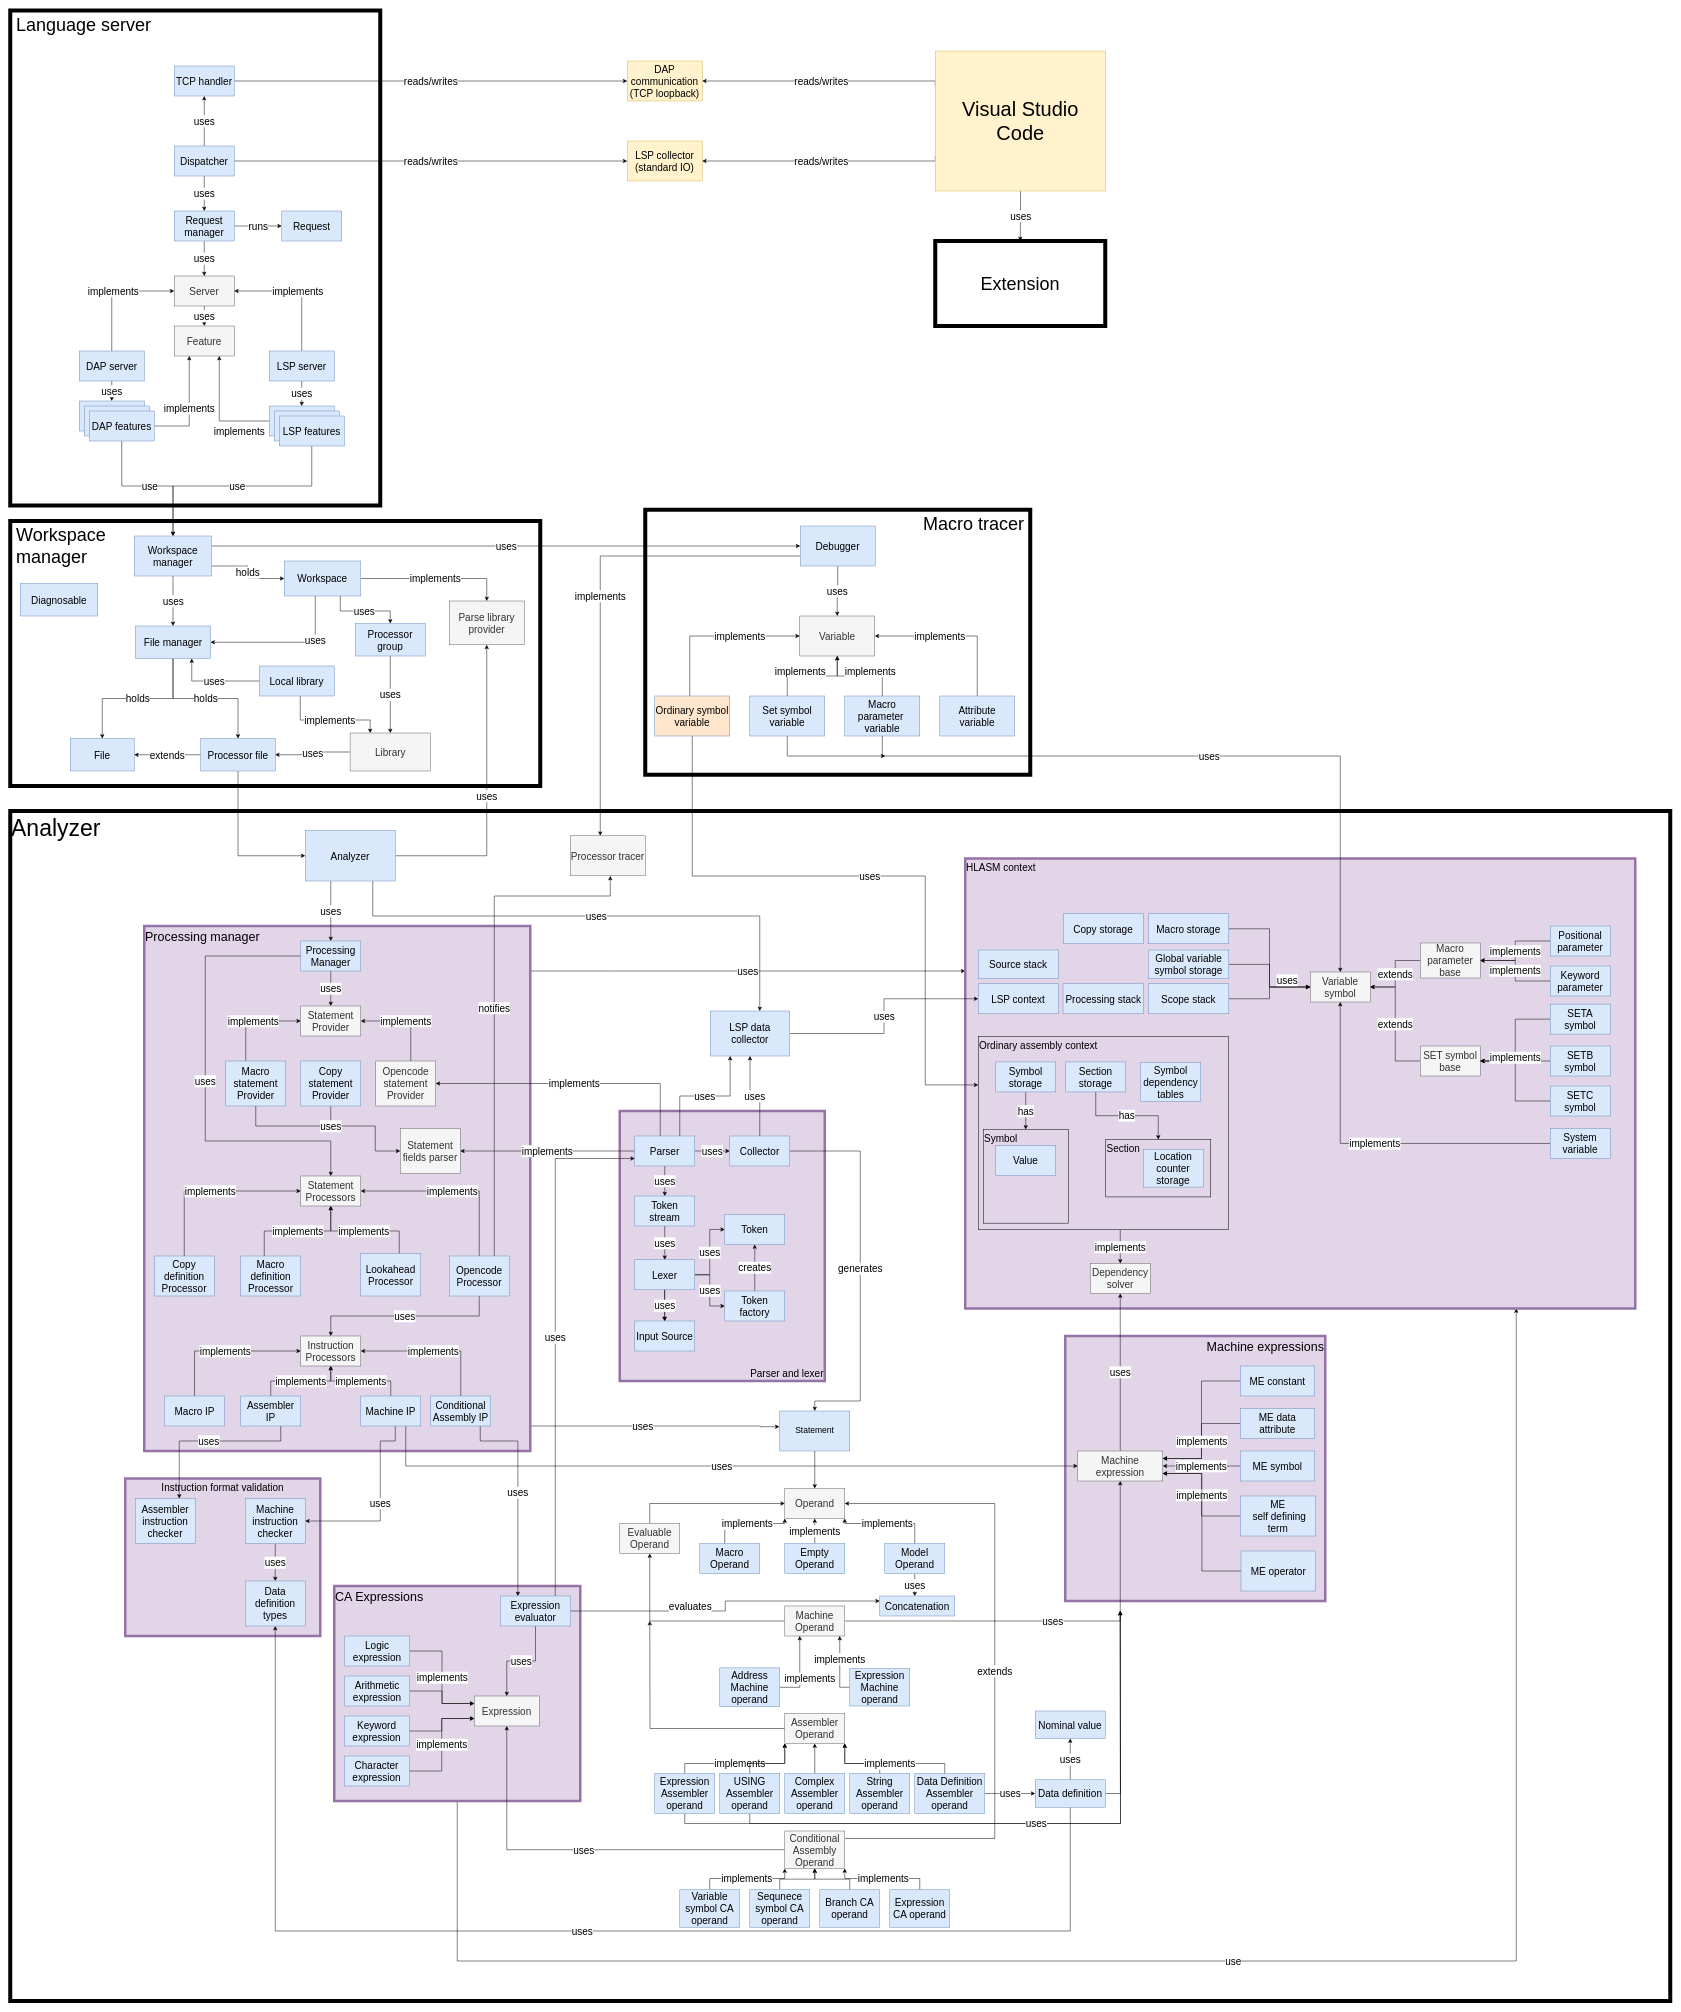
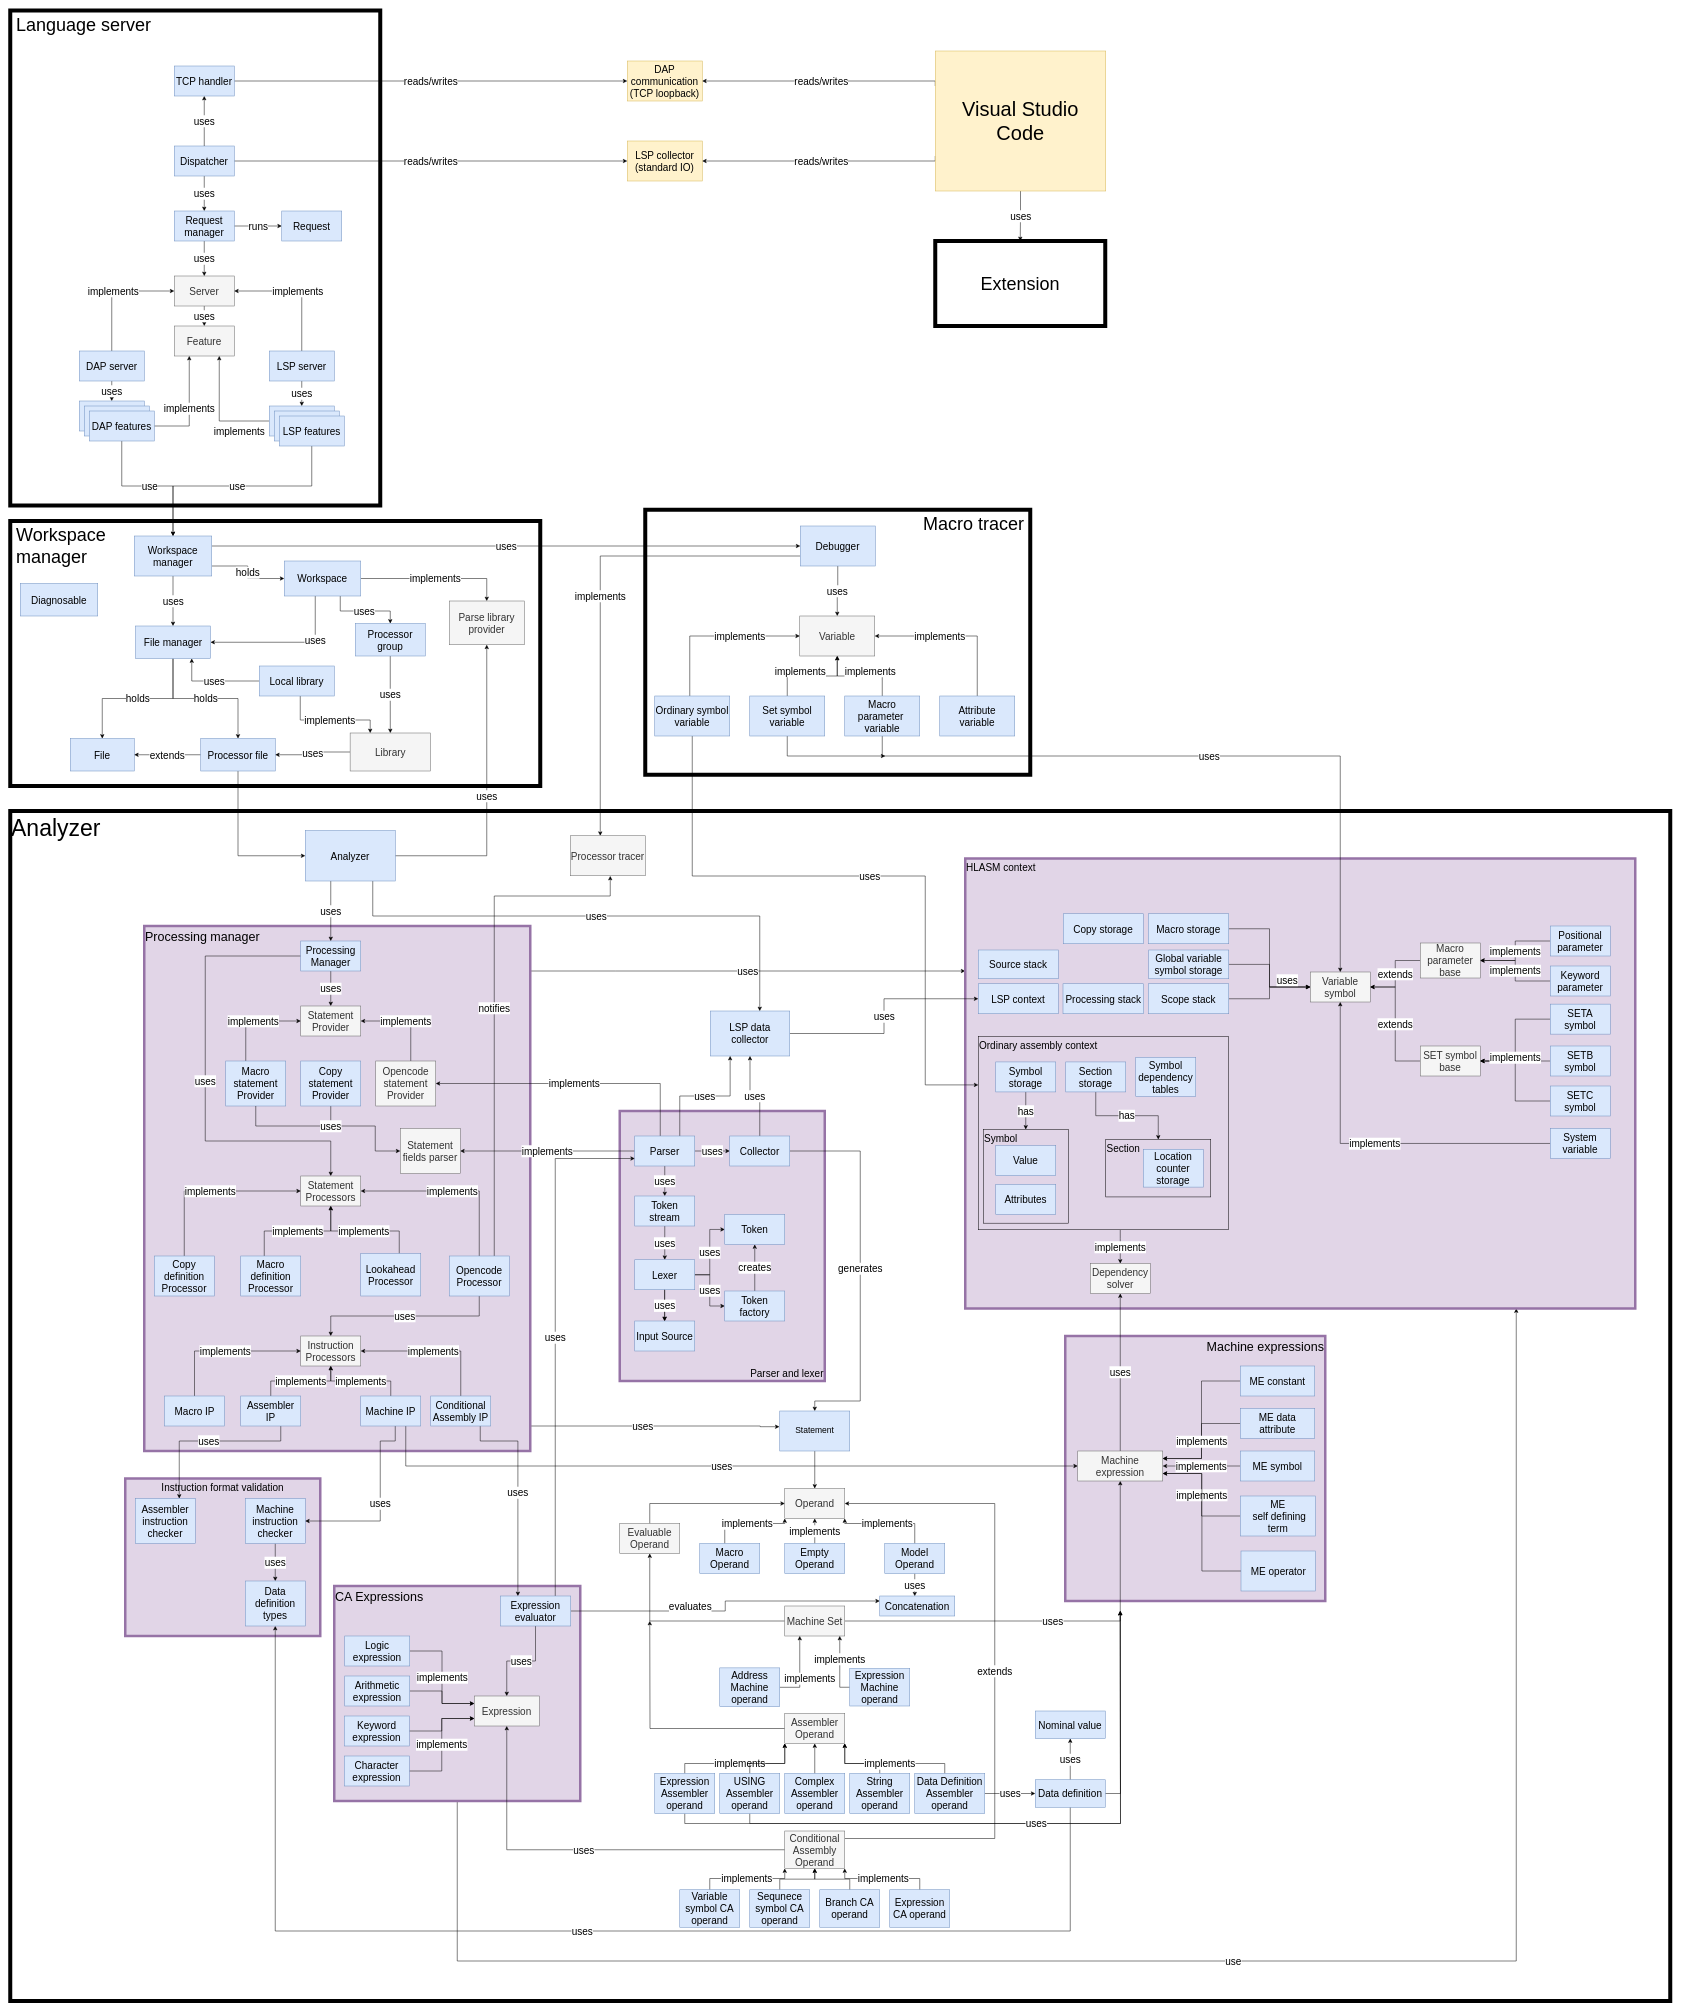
- <mxCell id="134" value="Ordinary symbol variable" style="rounded=0;whiteSpace=wrap;html=1;fillColor=#ffe6cc;strokeColor=#6c8ebf;fontSize=20;" vertex="1" parent="1"><mxGeometry x="1309" y="1391" width="150" height="80" as="geometry" /></mxCell>
+ <mxCell id="134" value="Ordinary symbol variable" style="rounded=0;whiteSpace=wrap;html=1;fillColor=#dae8fc;strokeColor=#6c8ebf;fontSize=20;" vertex="1" parent="1"><mxGeometry x="1309" y="1391" width="150" height="80" as="geometry" /></mxCell>
- <mxCell id="63" value="Symbol dependency tables" style="rounded=0;whiteSpace=wrap;html=1;flipV=0;flipH=1;direction=east;verticalAlign=middle;fillColor=#dae8fc;strokeColor=#6c8ebf;fontSize=20;" vertex="1" parent="1"><mxGeometry x="2281" y="2123.81" width="120" height="78.13" as="geometry" /></mxCell>
+ <mxCell id="63" value="Symbol dependency tables" style="rounded=0;whiteSpace=wrap;html=1;flipV=0;flipH=1;direction=east;verticalAlign=middle;fillColor=#dae8fc;strokeColor=#6c8ebf;fontSize=20;" vertex="1" parent="1"><mxGeometry x="2271" y="2113.81" width="120" height="78.13" as="geometry" /></mxCell>
+ <mxCell id="66" value="Attributes" style="rounded=0;whiteSpace=wrap;html=1;flipV=0;flipH=1;direction=east;verticalAlign=middle;fillColor=#dae8fc;strokeColor=#6c8ebf;fontSize=20;" vertex="1" parent="1"><mxGeometry x="1991" y="2367.87" width="120" height="60" as="geometry" /></mxCell>
- <mxCell id="92" value="Machine Operand" style="rounded=0;whiteSpace=wrap;html=1;fontSize=20;fillColor=#f5f5f5;strokeColor=#666666;fontColor=#333333;" vertex="1" parent="1"><mxGeometry x="1569" y="3211" width="120" height="60" as="geometry" /></mxCell>
+ <mxCell id="92" value="Machine Set" style="rounded=0;whiteSpace=wrap;html=1;fontSize=20;fillColor=#f5f5f5;strokeColor=#666666;fontColor=#333333;" vertex="1" parent="1"><mxGeometry x="1569" y="3211" width="120" height="60" as="geometry" /></mxCell>
